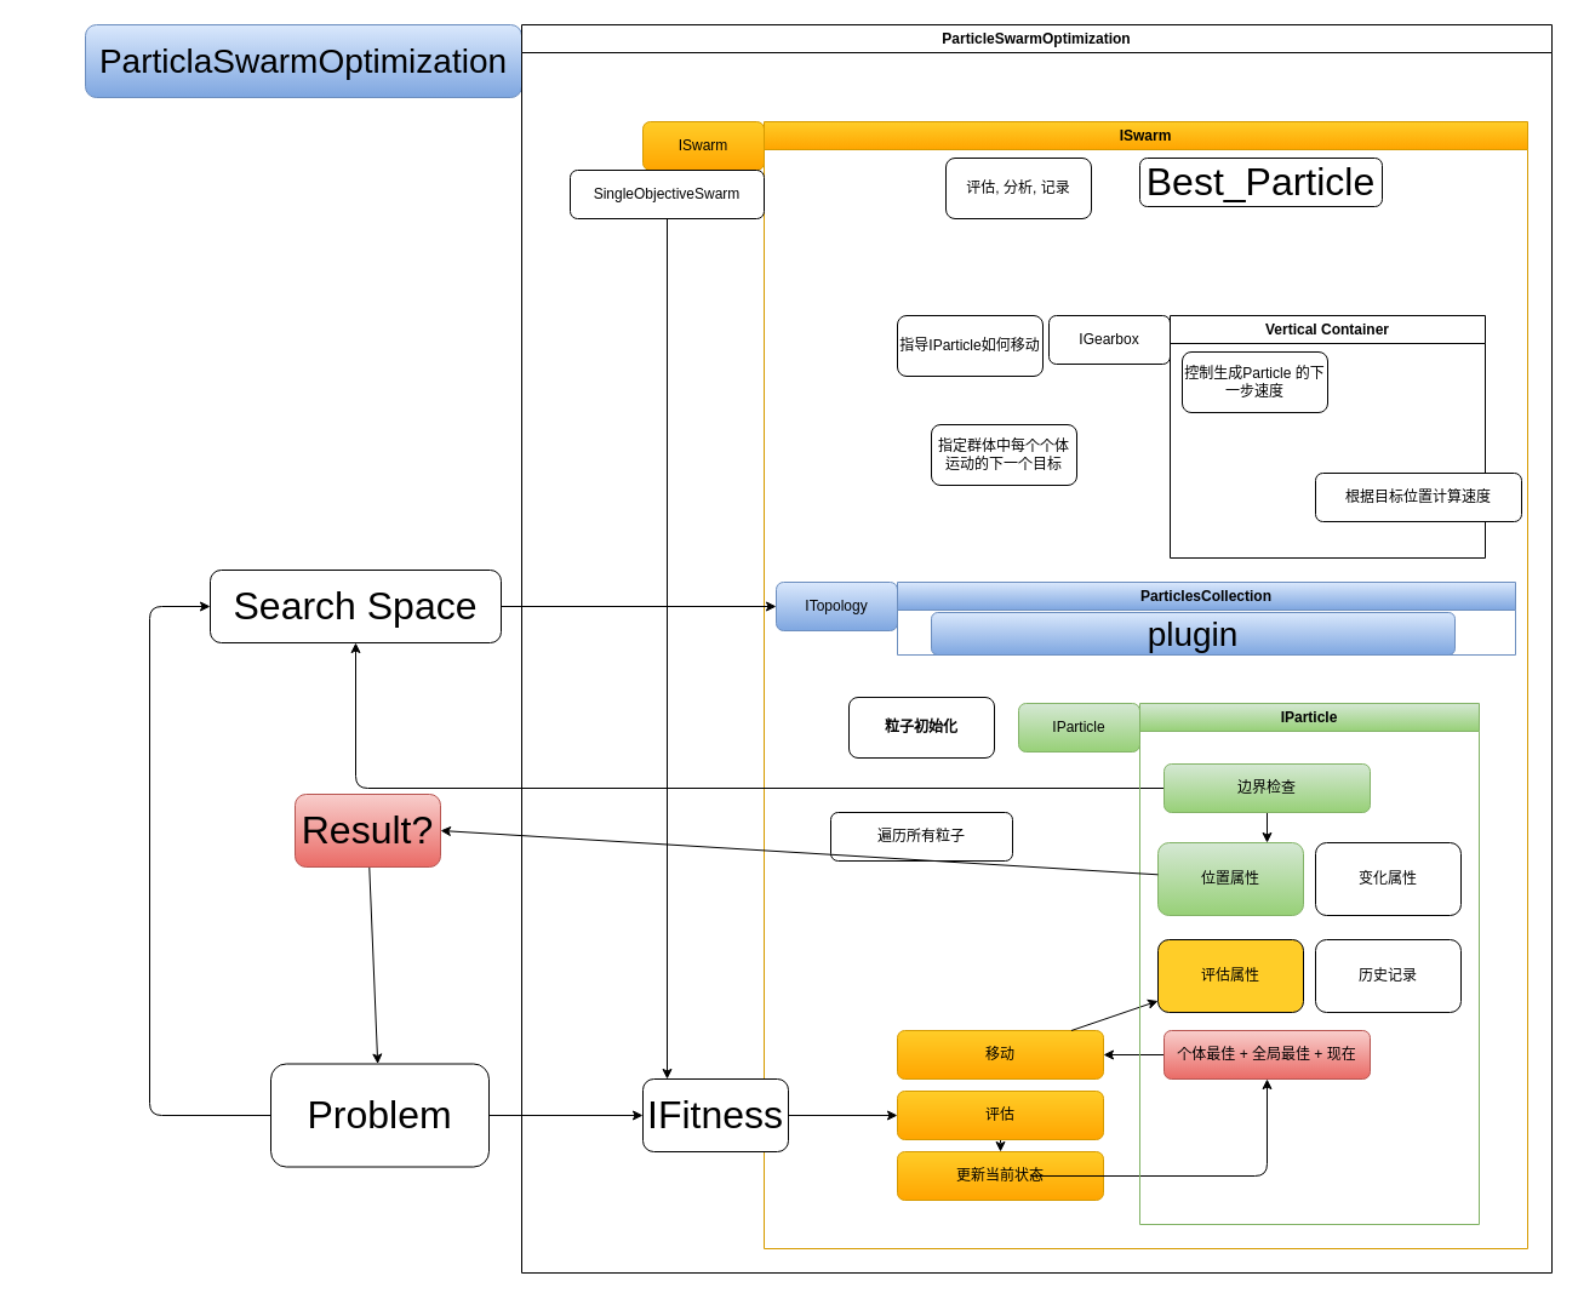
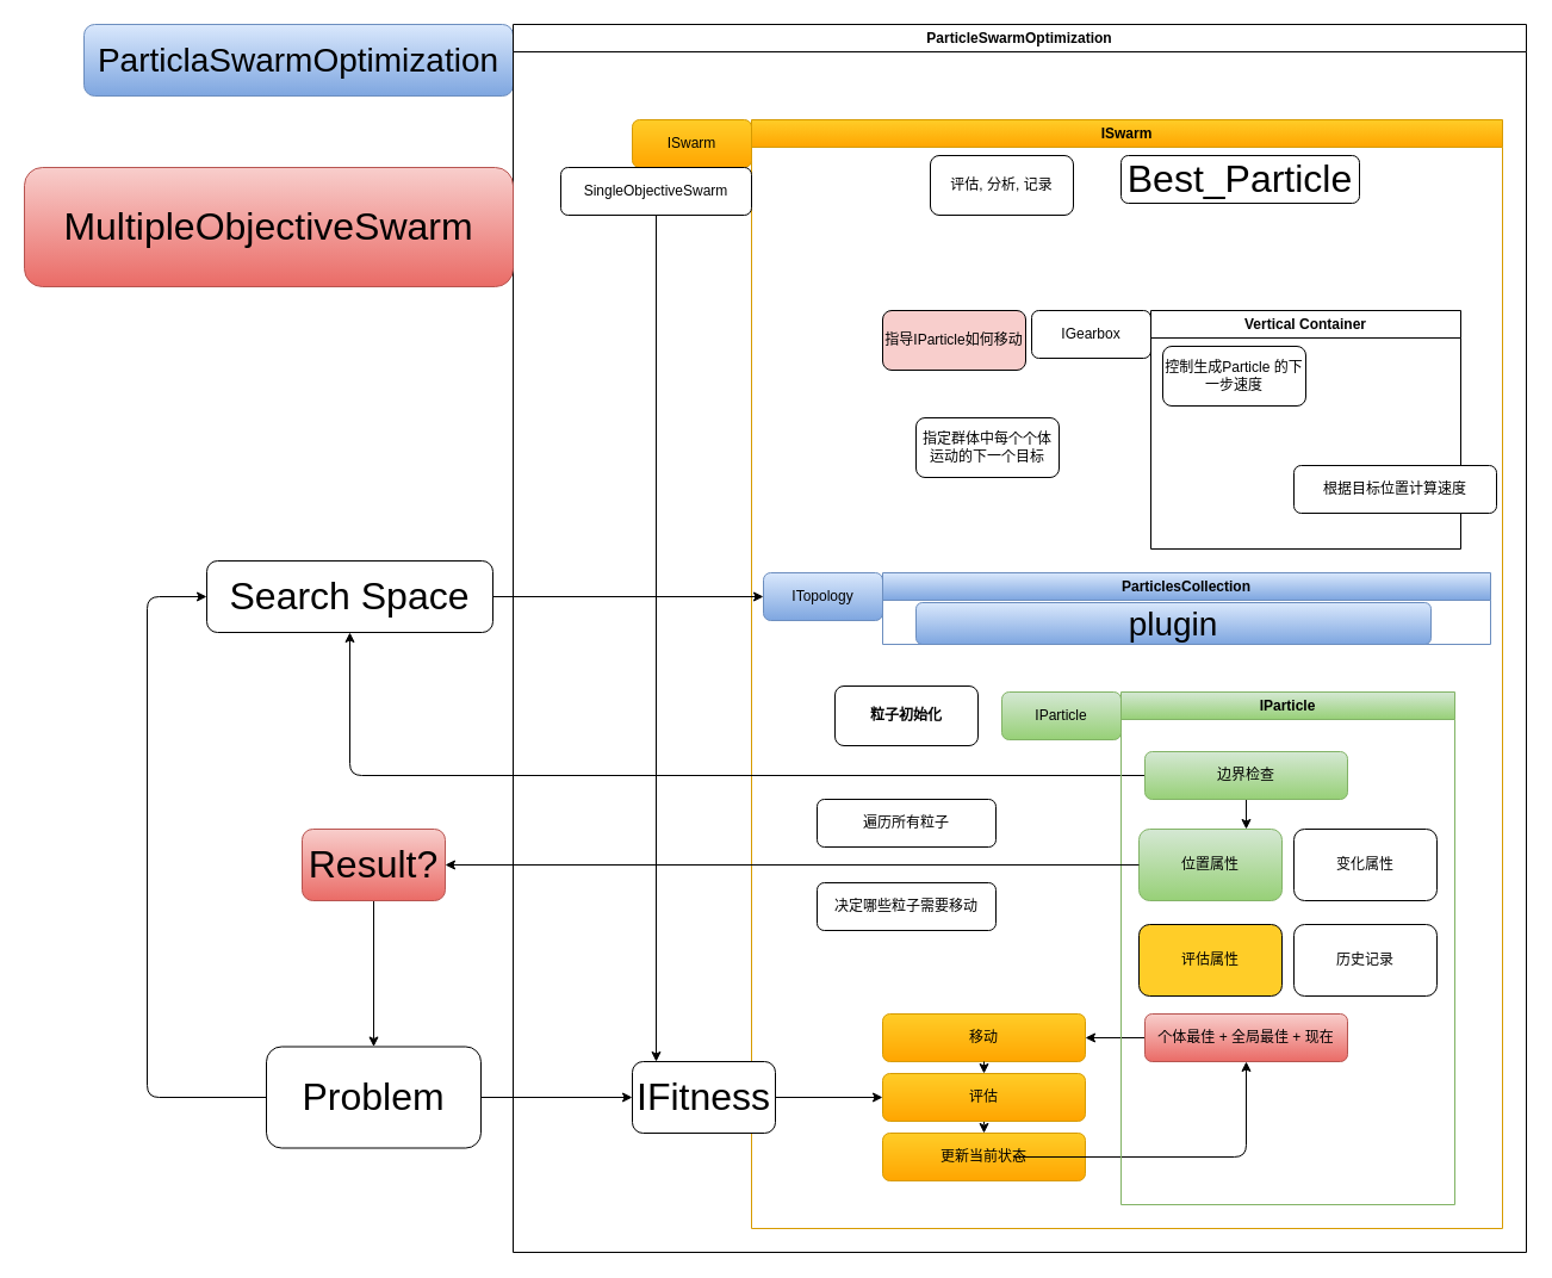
+ <mxCell id="42" value="MultipleObjectiveSwarm" style="rounded=1;whiteSpace=wrap;html=1;fillColor=#f8cecc;strokeColor=#b85450;fontSize=32;gradientColor=#ea6b66;" parent="1" vertex="1"><mxGeometry x="20" y="140" width="410" height="100" as="geometry" /></mxCell>
- <mxCell id="30" value="指导IParticle如何移动" style="rounded=1;whiteSpace=wrap;html=1;" parent="13" vertex="1"><mxGeometry x="310" y="240" width="120" height="50" as="geometry" /></mxCell>
+ <mxCell id="30" value="指导IParticle如何移动" style="rounded=1;whiteSpace=wrap;html=1;fillColor=#f8cecc;" parent="13" vertex="1"><mxGeometry x="310" y="240" width="120" height="50" as="geometry" /></mxCell>
- <mxCell id="41" value="Result?" style="rounded=1;whiteSpace=wrap;html=1;fontSize=32;fillColor=#f8cecc;strokeColor=#b85450;gradientColor=#ea6b66;" parent="1" vertex="1"><mxGeometry x="243" y="655" width="120" height="60" as="geometry" /></mxCell>
+ <mxCell id="41" value="Result?" style="rounded=1;whiteSpace=wrap;html=1;fontSize=32;fillColor=#f8cecc;strokeColor=#b85450;gradientColor=#ea6b66;" parent="1" vertex="1"><mxGeometry x="253" y="695" width="120" height="60" as="geometry" /></mxCell>
+ <mxCell id="34" value="决定哪些粒子需要移动" style="rounded=1;whiteSpace=wrap;html=1;fontSize=12;" parent="13" vertex="1"><mxGeometry x="255" y="720" width="150" height="40" as="geometry" /></mxCell>
- <mxCell id="17" style="edgeStyle=none;html=1;fontSize=28;" parent="13" source="14" target="21" edge="1"><mxGeometry relative="1" as="geometry" /></mxCell>
+ <mxCell id="17" style="edgeStyle=none;html=1;entryX=0.5;entryY=0;entryDx=0;entryDy=0;fontSize=28;" parent="13" source="14" target="16" edge="1"><mxGeometry relative="1" as="geometry" /></mxCell>
